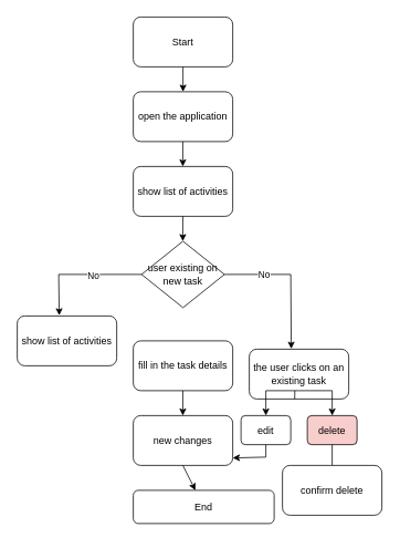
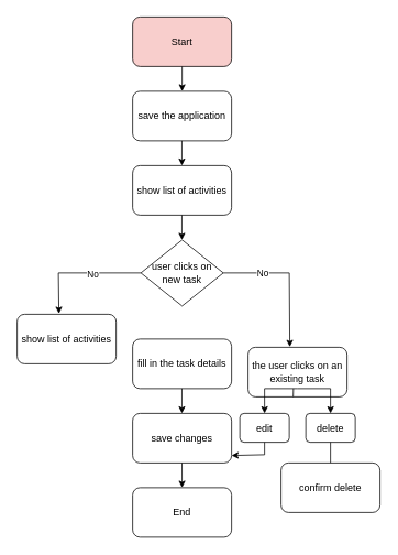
- <mxCell id="2" value="Start" style="rounded=1;whiteSpace=wrap;html=1;" vertex="1" parent="1"><mxGeometry x="160" y="20" width="120" height="60" as="geometry" /></mxCell>
+ <mxCell id="2" value="Start" style="rounded=1;whiteSpace=wrap;html=1;fillColor=#f8cecc;" vertex="1" parent="1"><mxGeometry x="160" y="20" width="120" height="60" as="geometry" /></mxCell>
- <mxCell id="4" value="open the application" style="rounded=1;whiteSpace=wrap;html=1;" vertex="1" parent="1"><mxGeometry x="160" y="110" width="120" height="60" as="geometry" /></mxCell>
+ <mxCell id="4" value="save the application" style="rounded=1;whiteSpace=wrap;html=1;" vertex="1" parent="1"><mxGeometry x="160" y="110" width="120" height="60" as="geometry" /></mxCell>
- <mxCell id="8" value="user existing on new task" style="rhombus;whiteSpace=wrap;html=1;" vertex="1" parent="1"><mxGeometry x="170" y="290" width="100" height="80" as="geometry" /></mxCell>
+ <mxCell id="8" value="user clicks on new task" style="rhombus;whiteSpace=wrap;html=1;" vertex="1" parent="1"><mxGeometry x="170" y="290" width="100" height="80" as="geometry" /></mxCell>
- <mxCell id="26" value="delete" style="rounded=1;whiteSpace=wrap;html=1;fillColor=#f8cecc;" vertex="1" parent="1"><mxGeometry x="370" y="500" width="60" height="35" as="geometry" /></mxCell>
+ <mxCell id="26" value="delete" style="rounded=1;whiteSpace=wrap;html=1;" vertex="1" parent="1"><mxGeometry x="370" y="500" width="60" height="35" as="geometry" /></mxCell>
- <mxCell id="19" value="new changes" style="rounded=1;whiteSpace=wrap;html=1;" vertex="1" parent="1"><mxGeometry x="160" y="500" width="120" height="60" as="geometry" /></mxCell>
+ <mxCell id="19" value="save changes" style="rounded=1;whiteSpace=wrap;html=1;" vertex="1" parent="1"><mxGeometry x="160" y="500" width="120" height="60" as="geometry" /></mxCell>
- <mxCell id="28" value="End" style="rounded=1;whiteSpace=wrap;html=1;" vertex="1" parent="1"><mxGeometry x="160" y="590" width="170" height="40" as="geometry" /></mxCell>
+ <mxCell id="28" value="End" style="rounded=1;whiteSpace=wrap;html=1;" vertex="1" parent="1"><mxGeometry x="160" y="590" width="120" height="60" as="geometry" /></mxCell>
